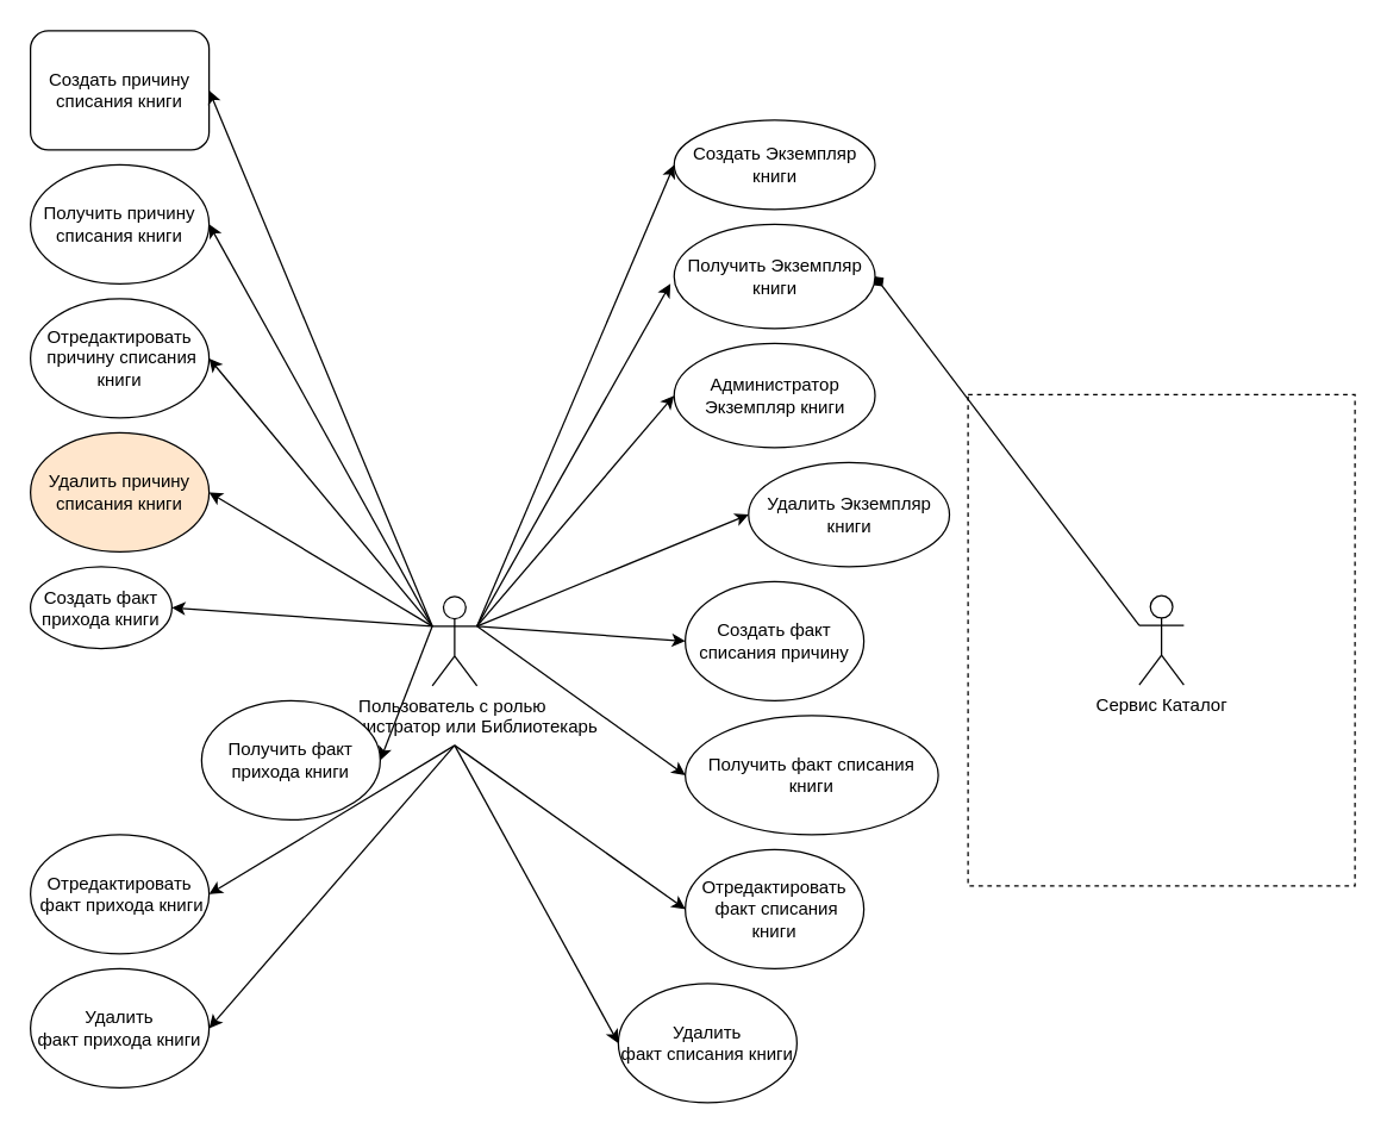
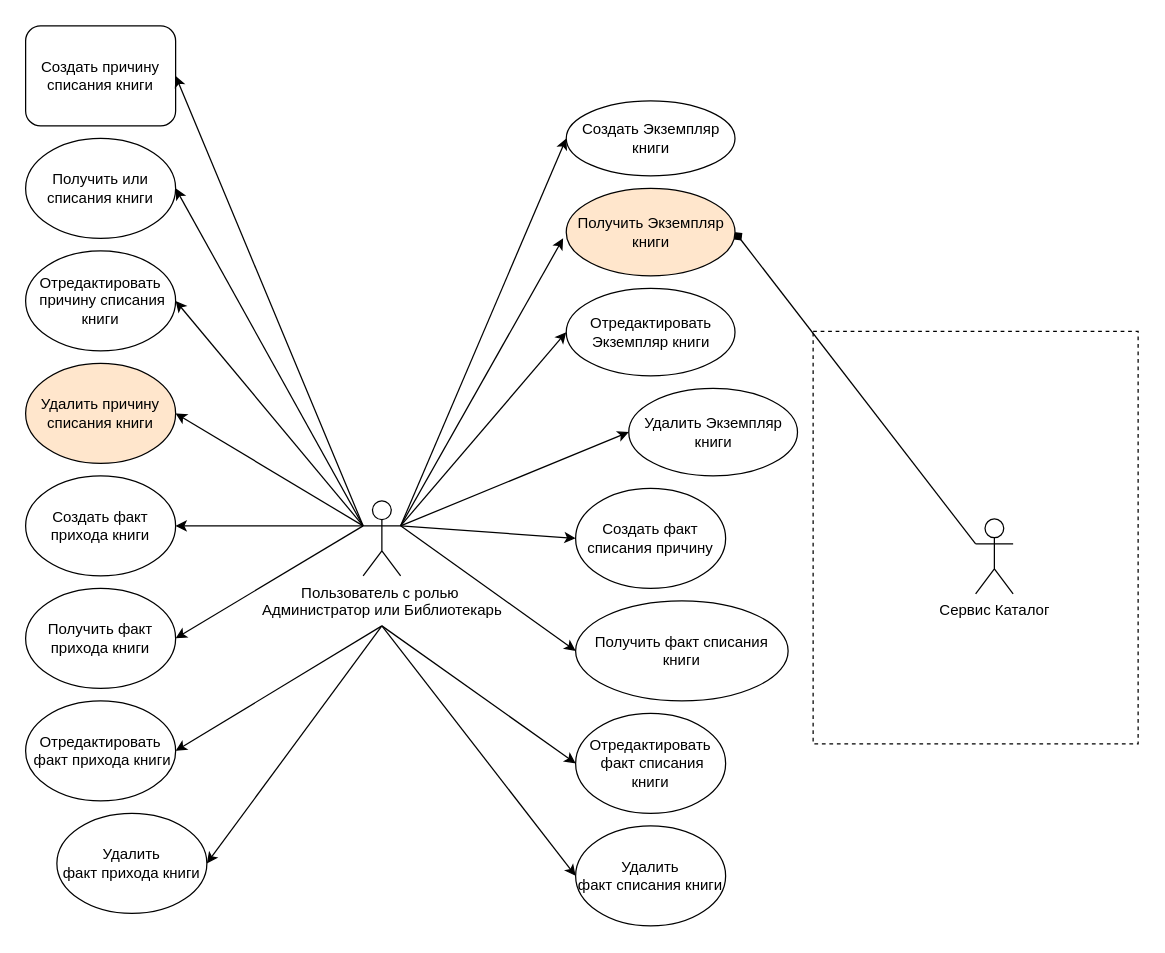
- <mxCell id="33" value="Получить&lt;span style=&quot;background-color: transparent; color: light-dark(rgb(0, 0, 0), rgb(255, 255, 255));&quot;&gt;&amp;nbsp;причину списания книги&lt;/span&gt;" style="ellipse;whiteSpace=wrap;html=1;" vertex="1" parent="1"><mxGeometry x="20" y="110" width="120" height="80" as="geometry" /></mxCell>
+ <mxCell id="33" value="Получить&lt;span style=&quot;background-color: transparent; color: light-dark(rgb(0, 0, 0), rgb(255, 255, 255));&quot;&gt;&amp;nbsp;или списания книги&lt;/span&gt;" style="ellipse;whiteSpace=wrap;html=1;" vertex="1" parent="1"><mxGeometry x="20" y="110" width="120" height="80" as="geometry" /></mxCell>
- <mxCell id="22" value="Получить Экземпляр книги" style="ellipse;whiteSpace=wrap;html=1;" parent="1" vertex="1"><mxGeometry x="452.5" y="150" width="135" height="70" as="geometry" /></mxCell>
+ <mxCell id="22" value="Получить Экземпляр книги" style="ellipse;whiteSpace=wrap;html=1;fillColor=#ffe6cc;" parent="1" vertex="1"><mxGeometry x="452.5" y="150" width="135" height="70" as="geometry" /></mxCell>
- <mxCell id="25" value="Администратор Экземпляр книги" style="ellipse;whiteSpace=wrap;html=1;" vertex="1" parent="1"><mxGeometry x="452.5" y="230" width="135" height="70" as="geometry" /></mxCell>
+ <mxCell id="25" value="Отредактировать Экземпляр книги" style="ellipse;whiteSpace=wrap;html=1;" vertex="1" parent="1"><mxGeometry x="452.5" y="230" width="135" height="70" as="geometry" /></mxCell>
- <mxCell id="15" value="Создать факт прихода книги" style="ellipse;whiteSpace=wrap;html=1;" parent="1" vertex="1"><mxGeometry x="20" y="380" width="95" height="55" as="geometry" /></mxCell>
+ <mxCell id="15" value="Создать факт прихода книги" style="ellipse;whiteSpace=wrap;html=1;" parent="1" vertex="1"><mxGeometry x="20" y="380" width="120" height="80" as="geometry" /></mxCell>
- <mxCell id="21" value="Сервис Каталог" style="shape=umlActor;verticalLabelPosition=bottom;verticalAlign=top;html=1;outlineConnect=0;" parent="1" vertex="1"><mxGeometry x="765" y="399.47" width="30" height="60" as="geometry" /></mxCell>
+ <mxCell id="21" value="Сервис Каталог" style="shape=umlActor;verticalLabelPosition=bottom;verticalAlign=top;html=1;outlineConnect=0;" parent="1" vertex="1"><mxGeometry x="780" y="414.47" width="30" height="60" as="geometry" /></mxCell>
- <mxCell id="17" value="Получить&lt;span style=&quot;background-color: transparent; color: light-dark(rgb(0, 0, 0), rgb(255, 255, 255));&quot;&gt;&amp;nbsp;факт прихода книги&lt;/span&gt;" style="ellipse;whiteSpace=wrap;html=1;" parent="1" vertex="1"><mxGeometry x="135" y="470" width="120" height="80" as="geometry" /></mxCell>
+ <mxCell id="17" value="Получить&lt;span style=&quot;background-color: transparent; color: light-dark(rgb(0, 0, 0), rgb(255, 255, 255));&quot;&gt;&amp;nbsp;факт прихода книги&lt;/span&gt;" style="ellipse;whiteSpace=wrap;html=1;" parent="1" vertex="1"><mxGeometry x="20" y="470" width="120" height="80" as="geometry" /></mxCell>
- <mxCell id="18" value="Удалить факт&lt;span style=&quot;background-color: transparent; color: light-dark(rgb(0, 0, 0), rgb(255, 255, 255));&quot;&gt;&amp;nbsp;прихода книги&lt;/span&gt;" style="ellipse;whiteSpace=wrap;html=1;" parent="1" vertex="1"><mxGeometry x="20" y="650" width="120" height="80" as="geometry" /></mxCell>
+ <mxCell id="18" value="Удалить факт&lt;span style=&quot;background-color: transparent; color: light-dark(rgb(0, 0, 0), rgb(255, 255, 255));&quot;&gt;&amp;nbsp;прихода книги&lt;/span&gt;" style="ellipse;whiteSpace=wrap;html=1;" parent="1" vertex="1"><mxGeometry x="45" y="650" width="120" height="80" as="geometry" /></mxCell>
- <mxCell id="14" value="Удалить факт&lt;span style=&quot;background-color: transparent; color: light-dark(rgb(0, 0, 0), rgb(255, 255, 255));&quot;&gt;&amp;nbsp;списания книги&lt;/span&gt;" style="ellipse;whiteSpace=wrap;html=1;" parent="1" vertex="1"><mxGeometry x="415" y="660" width="120" height="80" as="geometry" /></mxCell>
+ <mxCell id="14" value="Удалить факт&lt;span style=&quot;background-color: transparent; color: light-dark(rgb(0, 0, 0), rgb(255, 255, 255));&quot;&gt;&amp;nbsp;списания книги&lt;/span&gt;" style="ellipse;whiteSpace=wrap;html=1;" parent="1" vertex="1"><mxGeometry x="460" y="660" width="120" height="80" as="geometry" /></mxCell>
